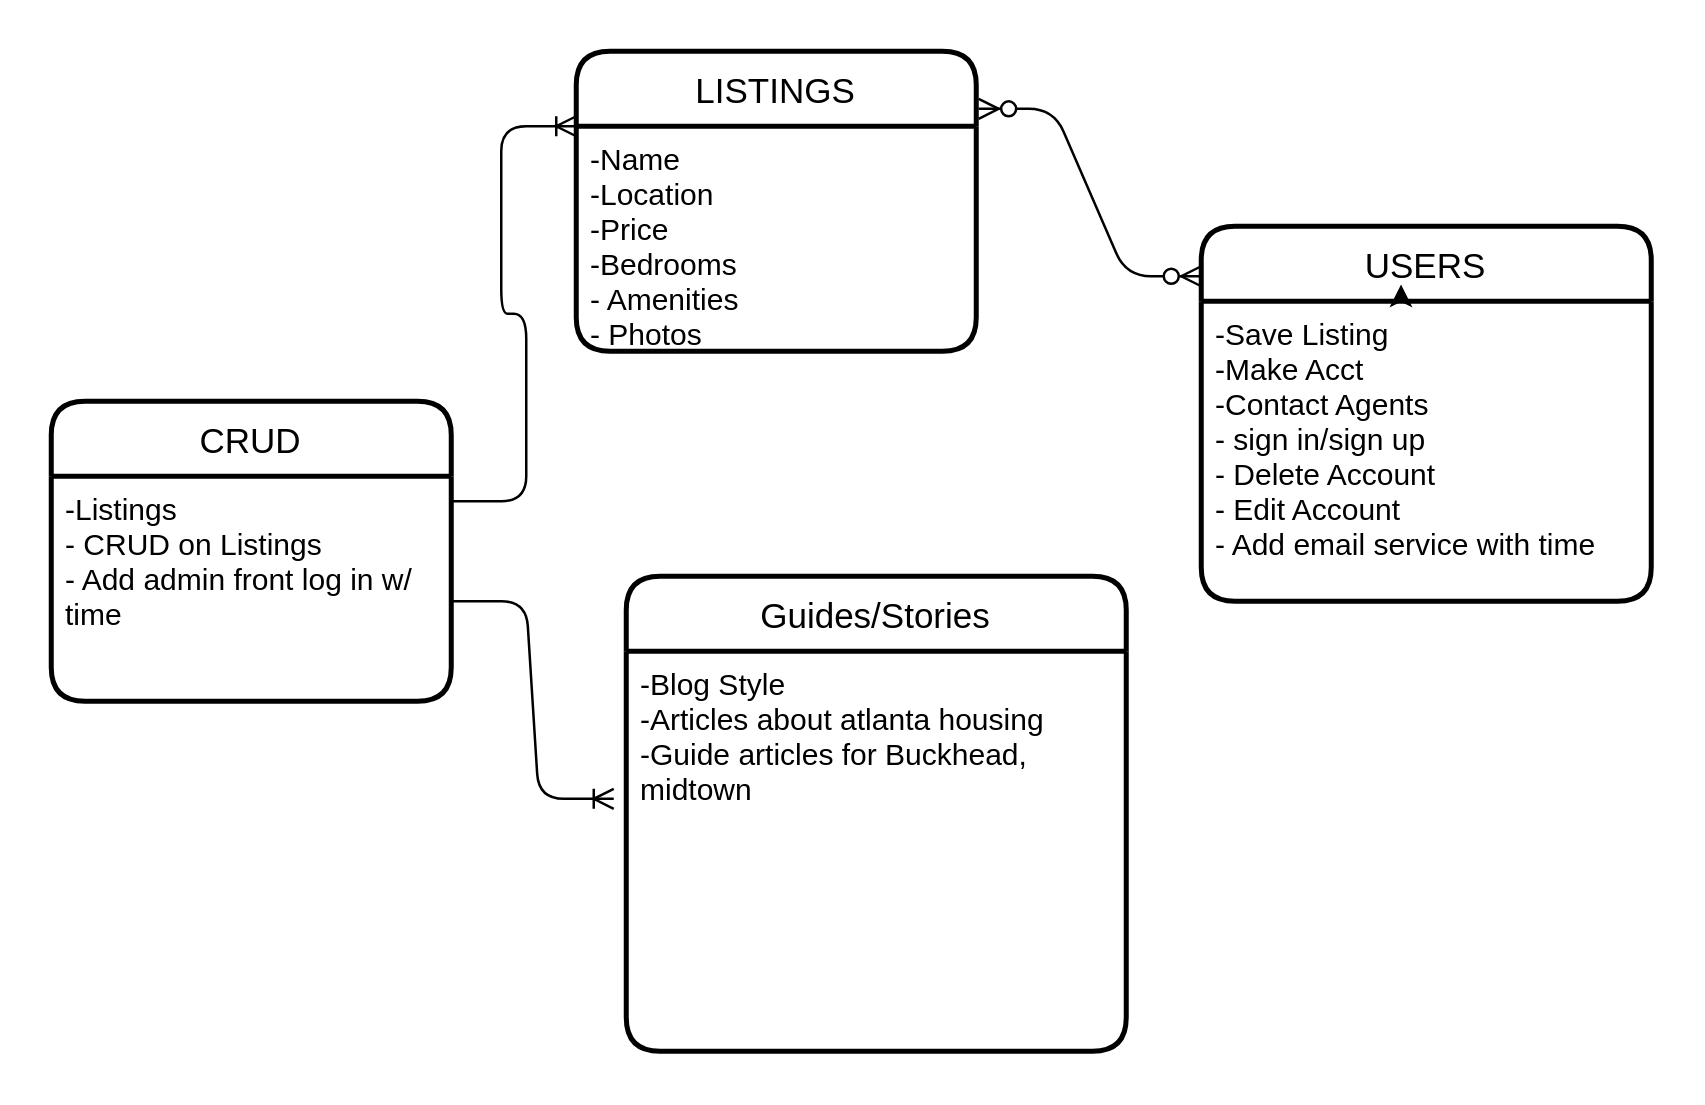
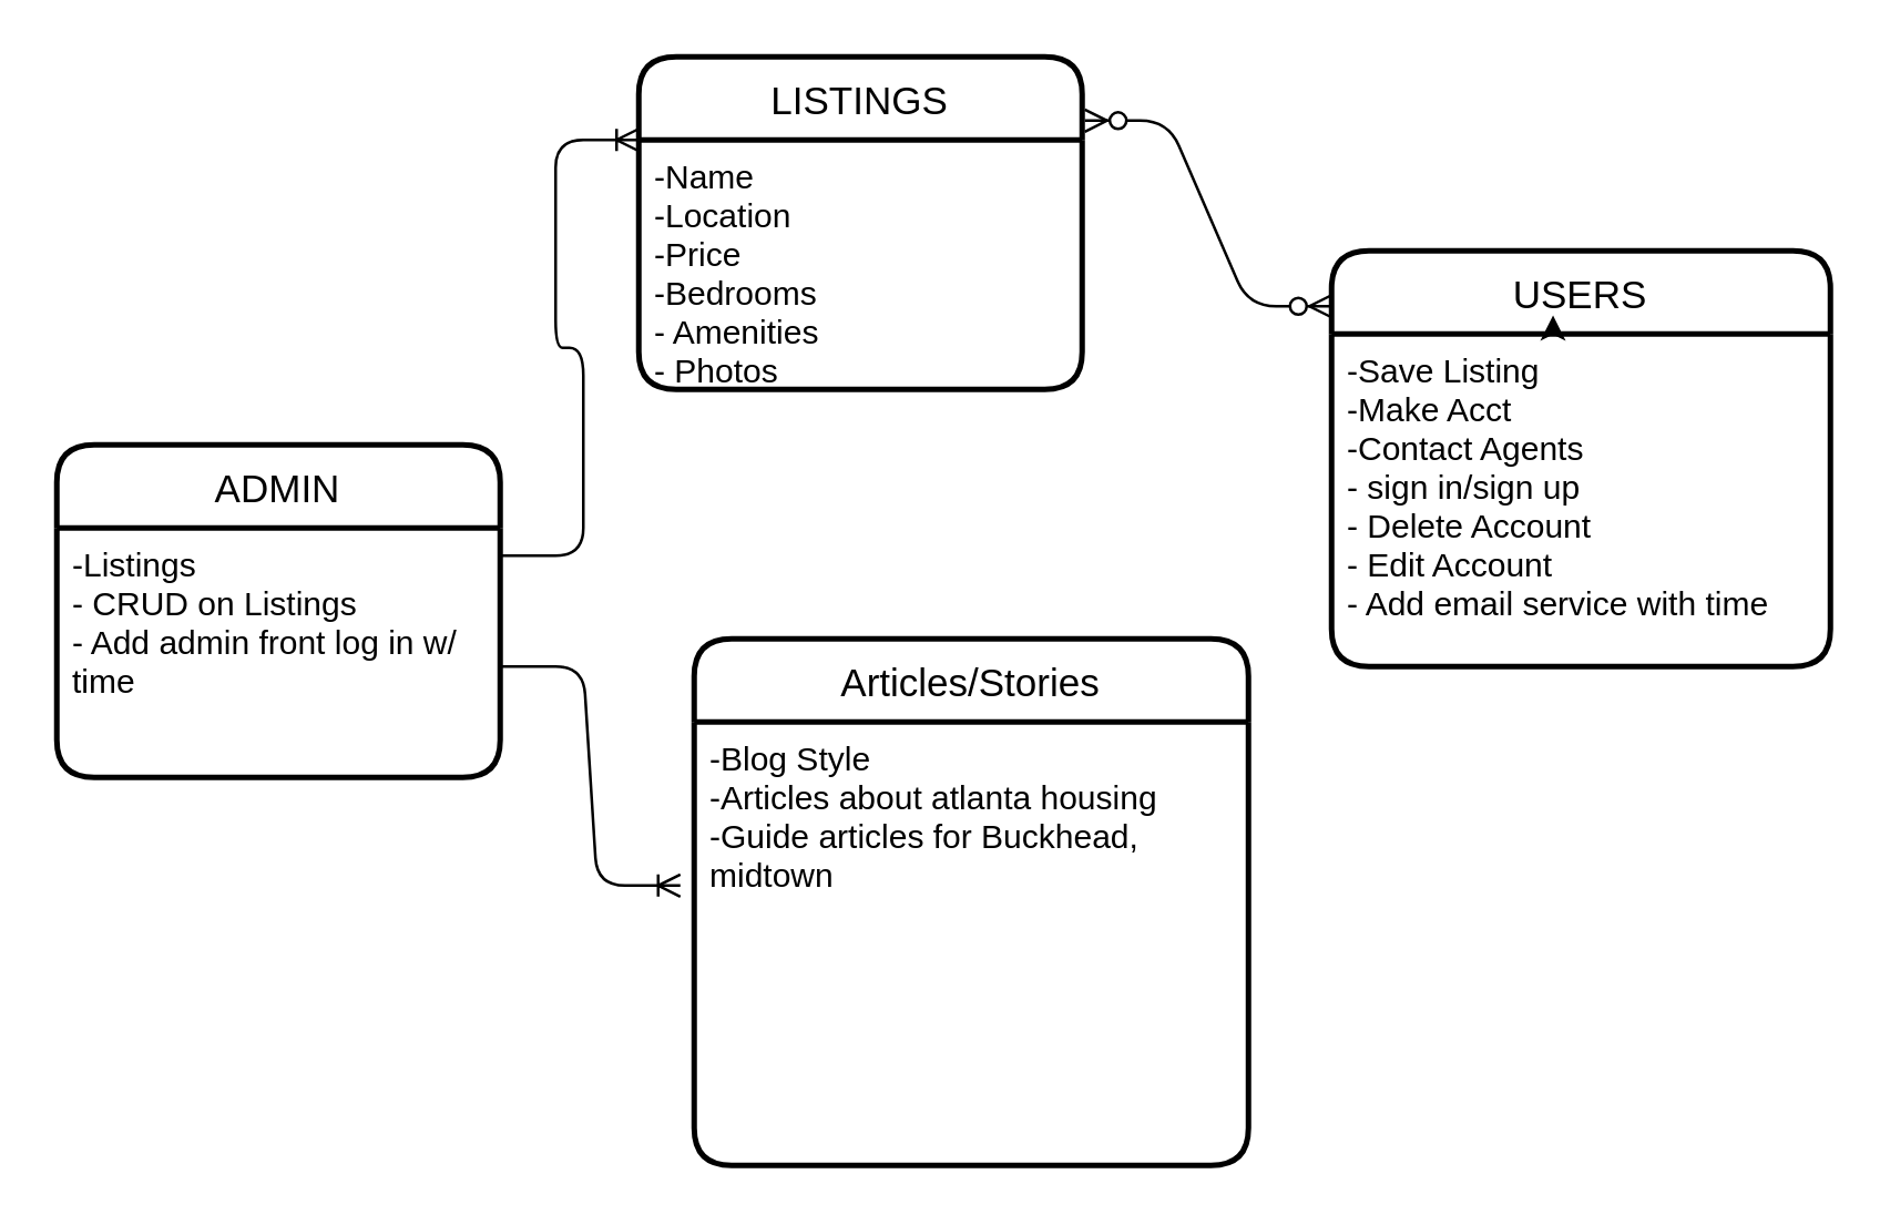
- <mxCell id="2" value="CRUD" style="swimlane;childLayout=stackLayout;horizontal=1;startSize=30;horizontalStack=0;rounded=1;fontSize=14;fontStyle=0;strokeWidth=2;resizeParent=0;resizeLast=1;shadow=0;dashed=0;align=center;" parent="1" vertex="1"><mxGeometry x="20" y="160" width="160" height="120" as="geometry" /></mxCell>
+ <mxCell id="2" value="ADMIN" style="swimlane;childLayout=stackLayout;horizontal=1;startSize=30;horizontalStack=0;rounded=1;fontSize=14;fontStyle=0;strokeWidth=2;resizeParent=0;resizeLast=1;shadow=0;dashed=0;align=center;" parent="1" vertex="1"><mxGeometry x="20" y="160" width="160" height="120" as="geometry" /></mxCell>
- <mxCell id="8" value="Guides/Stories" style="swimlane;childLayout=stackLayout;horizontal=1;startSize=30;horizontalStack=0;rounded=1;fontSize=14;fontStyle=0;strokeWidth=2;resizeParent=0;resizeLast=1;shadow=0;dashed=0;align=center;" parent="1" vertex="1"><mxGeometry x="250" y="230" width="200" height="190" as="geometry" /></mxCell>
+ <mxCell id="8" value="Articles/Stories" style="swimlane;childLayout=stackLayout;horizontal=1;startSize=30;horizontalStack=0;rounded=1;fontSize=14;fontStyle=0;strokeWidth=2;resizeParent=0;resizeLast=1;shadow=0;dashed=0;align=center;" parent="1" vertex="1"><mxGeometry x="250" y="230" width="200" height="190" as="geometry" /></mxCell>
